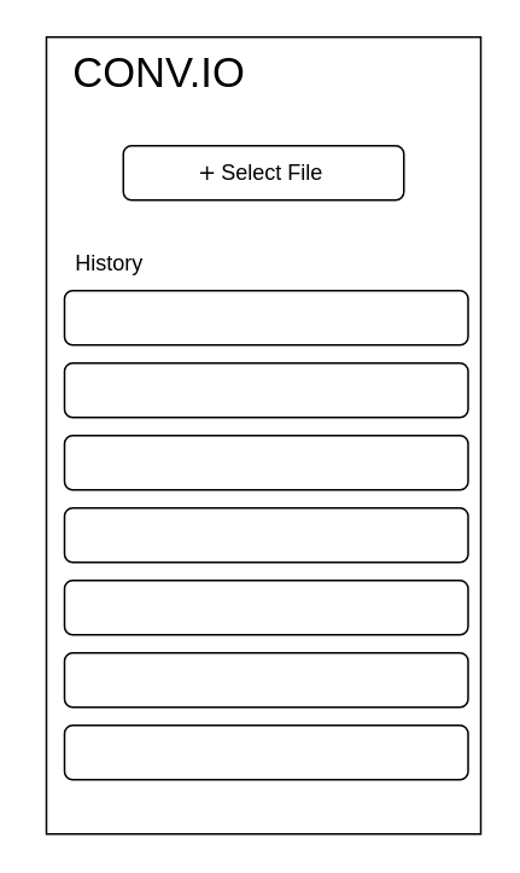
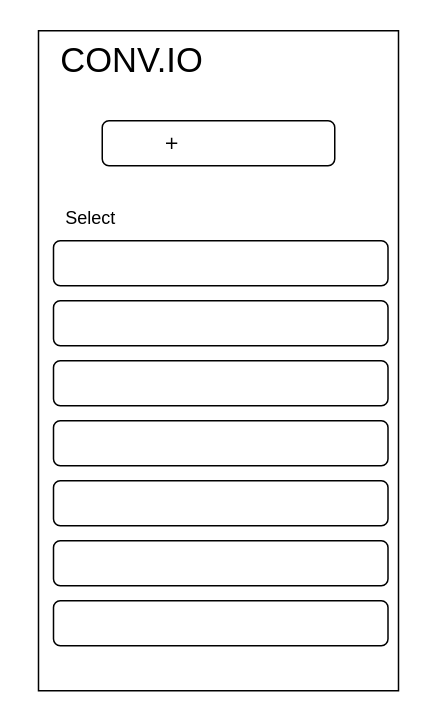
- <mxCell id="8" value="Select File" style="text;html=1;align=center;verticalAlign=middle;whiteSpace=wrap;rounded=0;" vertex="1" parent="7"><mxGeometry x="10" width="60" height="30" as="geometry" /></mxCell>
- <mxCell id="10" value="History" style="text;html=1;align=center;verticalAlign=middle;whiteSpace=wrap;rounded=0;" vertex="1" parent="2"><mxGeometry x="10" y="110" width="60" height="30" as="geometry" /></mxCell>
+ <mxCell id="10" value="Select" style="text;html=1;align=center;verticalAlign=middle;whiteSpace=wrap;rounded=0;" vertex="1" parent="2"><mxGeometry x="10" y="110" width="60" height="30" as="geometry" /></mxCell>
